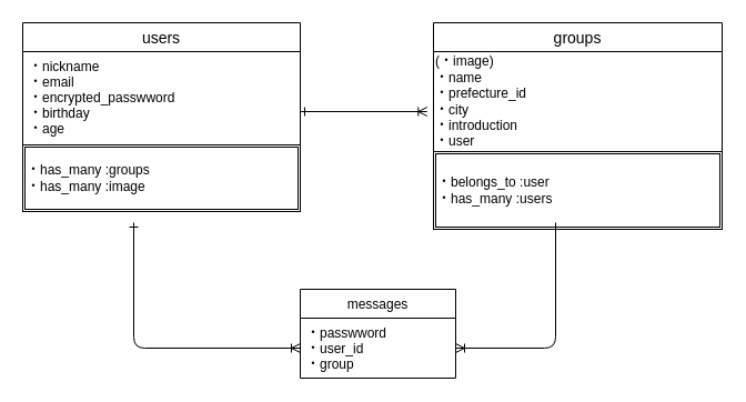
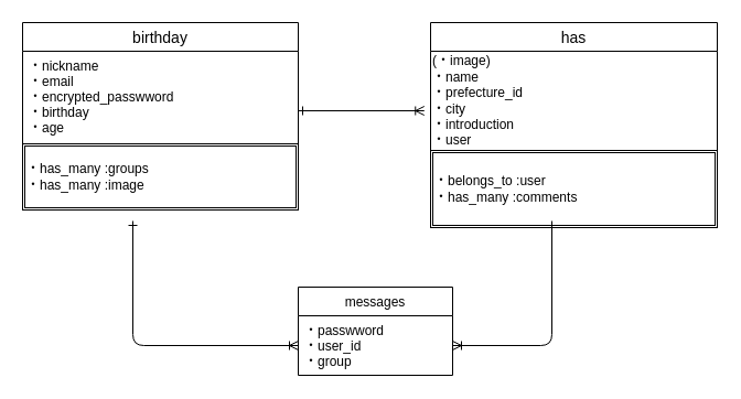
- <mxCell id="5" value="users" style="swimlane;fontStyle=0;childLayout=stackLayout;horizontal=1;startSize=26;horizontalStack=0;resizeParent=1;resizeParentMax=0;resizeLast=0;collapsible=1;marginBottom=0;align=center;fontSize=14;" parent="1" vertex="1"><mxGeometry x="20" y="20" width="250" height="110" as="geometry" /></mxCell>
+ <mxCell id="5" value="birthday" style="swimlane;fontStyle=0;childLayout=stackLayout;horizontal=1;startSize=26;horizontalStack=0;resizeParent=1;resizeParentMax=0;resizeLast=0;collapsible=1;marginBottom=0;align=center;fontSize=14;" parent="1" vertex="1"><mxGeometry x="20" y="20" width="250" height="110" as="geometry" /></mxCell>
- <mxCell id="2" value="groups" style="swimlane;fontStyle=0;childLayout=stackLayout;horizontal=1;startSize=26;horizontalStack=0;resizeParent=1;resizeParentMax=0;resizeLast=0;collapsible=1;marginBottom=0;align=center;fontSize=14;" parent="1" vertex="1"><mxGeometry x="390" y="20" width="260" height="186" as="geometry" /></mxCell>
+ <mxCell id="2" value="has" style="swimlane;fontStyle=0;childLayout=stackLayout;horizontal=1;startSize=26;horizontalStack=0;resizeParent=1;resizeParentMax=0;resizeLast=0;collapsible=1;marginBottom=0;align=center;fontSize=14;" parent="1" vertex="1"><mxGeometry x="390" y="20" width="260" height="186" as="geometry" /></mxCell>
- <mxCell id="4" value="&lt;div&gt;&lt;span&gt;・belongs_to :user&lt;/span&gt;&lt;/div&gt;&lt;div&gt;&lt;span&gt;・has_many :users&lt;/span&gt;&lt;/div&gt;" style="shape=ext;double=1;rounded=0;whiteSpace=wrap;html=1;align=left;direction=west;" parent="2" vertex="1"><mxGeometry y="116" width="260" height="70" as="geometry" /></mxCell>
+ <mxCell id="4" value="&lt;div&gt;&lt;span&gt;・belongs_to :user&lt;/span&gt;&lt;/div&gt;&lt;div&gt;&lt;span&gt;・has_many :comments&lt;/span&gt;&lt;/div&gt;" style="shape=ext;double=1;rounded=0;whiteSpace=wrap;html=1;align=left;direction=west;" parent="2" vertex="1"><mxGeometry y="116" width="260" height="70" as="geometry" /></mxCell>
